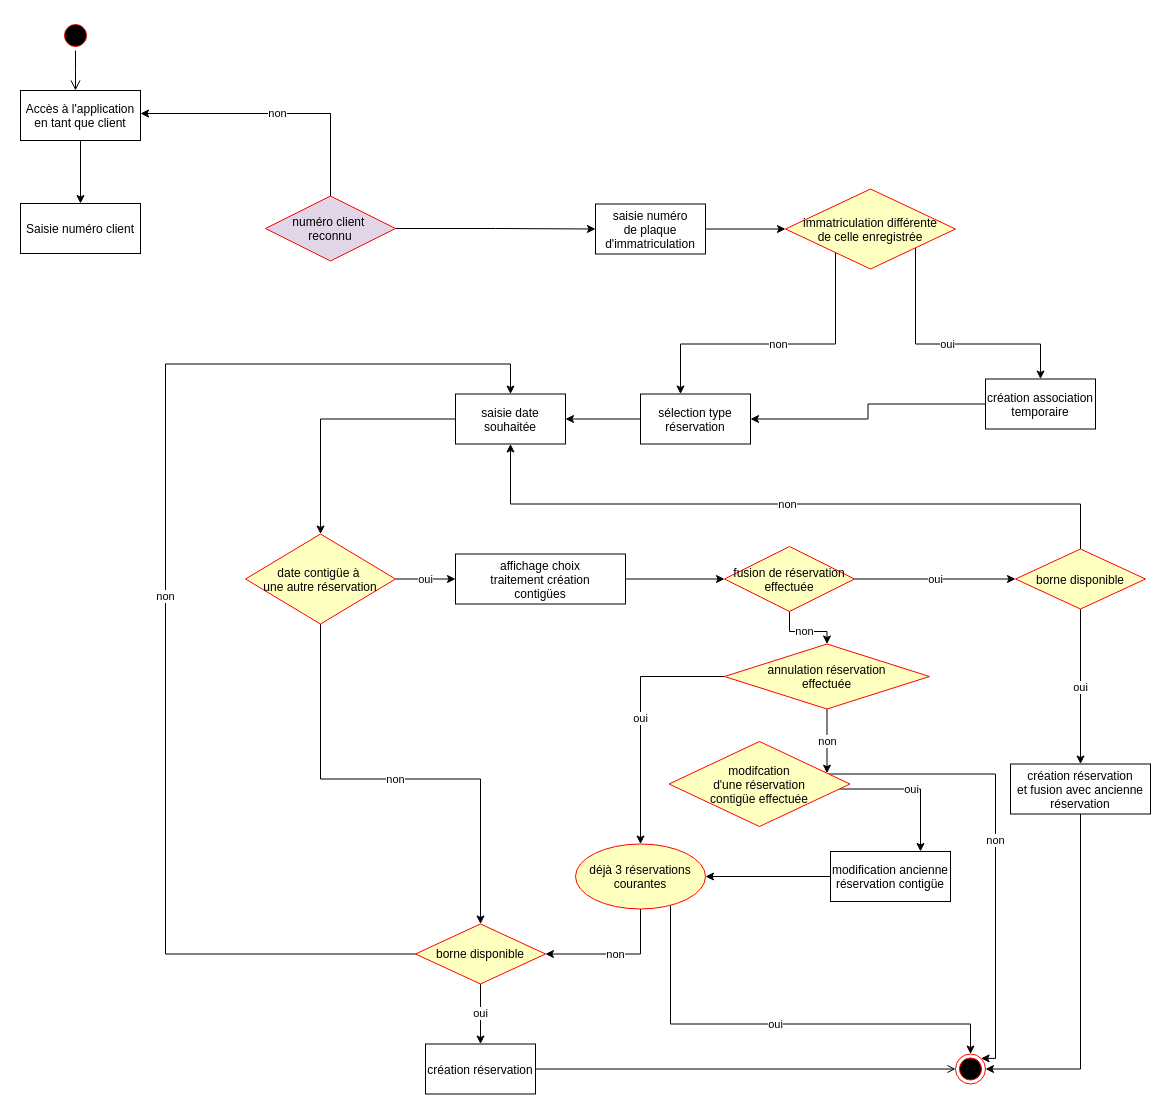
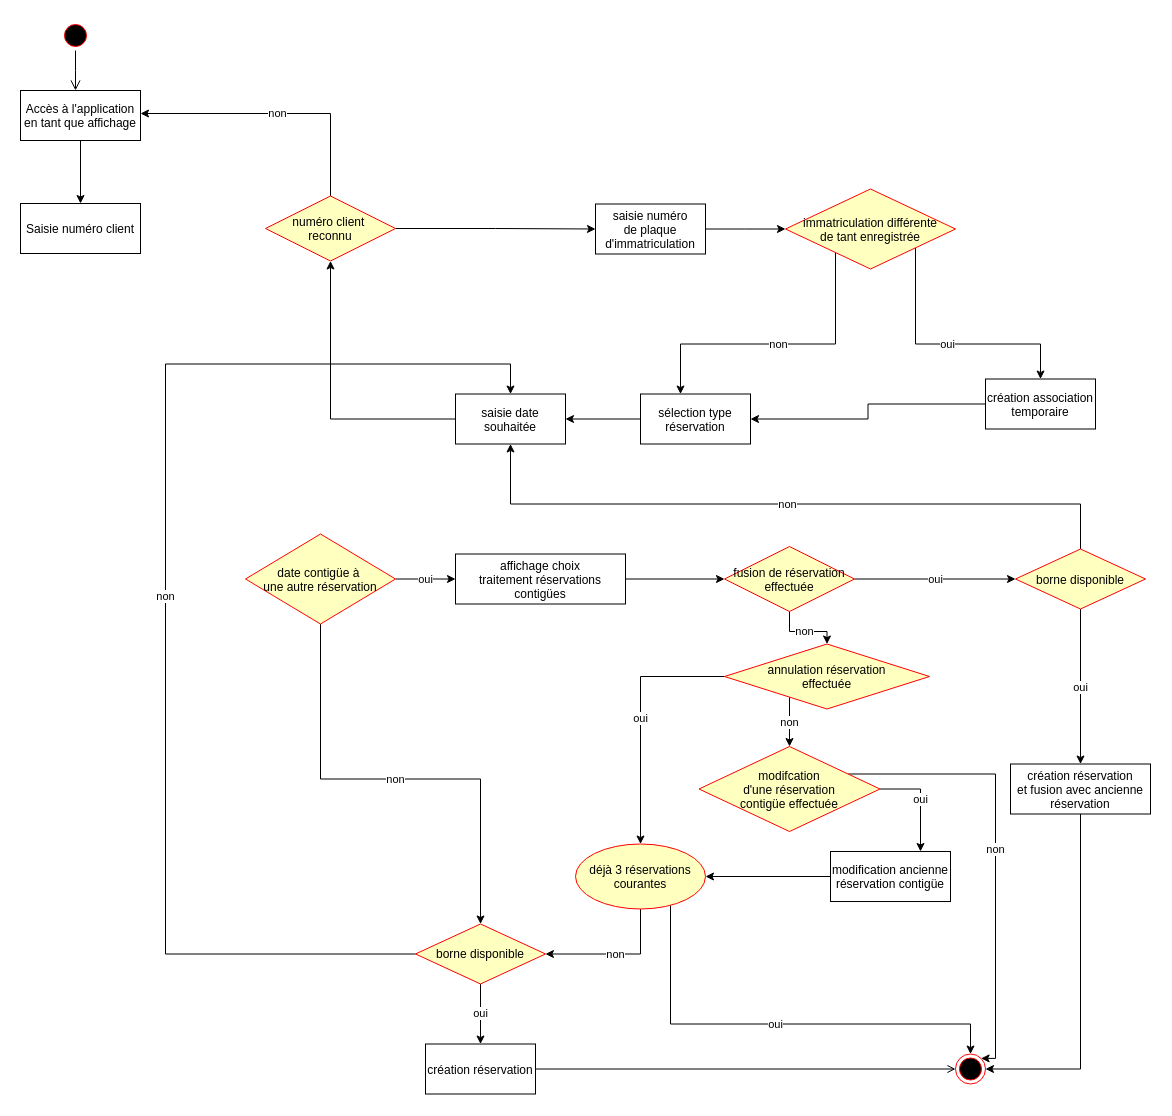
- <mxCell id="5" value="Accès à l'application&#10;en tant que client" style="" parent="1" vertex="1"><mxGeometry x="20" y="90" width="120" height="50" as="geometry" /></mxCell>
+ <mxCell id="5" value="Accès à l'application&#10;en tant que affichage" style="" parent="1" vertex="1"><mxGeometry x="20" y="90" width="120" height="50" as="geometry" /></mxCell>
- <mxCell id="20" value="immatriculation différente&#10;de celle enregistrée" style="rhombus;fillColor=#ffffc0;strokeColor=#ff0000;" vertex="1" parent="1"><mxGeometry x="785" y="188.5" width="170" height="80" as="geometry" /></mxCell>
+ <mxCell id="20" value="immatriculation différente&#10;de tant enregistrée" style="rhombus;fillColor=#ffffc0;strokeColor=#ff0000;" vertex="1" parent="1"><mxGeometry x="785" y="188.5" width="170" height="80" as="geometry" /></mxCell>
- <mxCell id="12" value="numéro client &#10;reconnu" style="rhombus;fillColor=#e1d5e7;strokeColor=#ff0000;" vertex="1" parent="1"><mxGeometry x="265" y="195.5" width="130" height="65" as="geometry" /></mxCell>
+ <mxCell id="12" value="numéro client &#10;reconnu" style="rhombus;fillColor=#ffffc0;strokeColor=#ff0000;" vertex="1" parent="1"><mxGeometry x="265" y="195.5" width="130" height="65" as="geometry" /></mxCell>
- <mxCell id="25" style="edgeStyle=orthogonalEdgeStyle;rounded=0;orthogonalLoop=1;jettySize=auto;html=1;strokeColor=#000000;" edge="1" parent="1" source="26" target="32"><mxGeometry relative="1" as="geometry"><mxPoint x="385" y="418.5" as="targetPoint" /></mxGeometry></mxCell>
+ <mxCell id="25" style="edgeStyle=orthogonalEdgeStyle;rounded=0;orthogonalLoop=1;jettySize=auto;html=1;strokeColor=#000000;" edge="1" parent="1" source="26" target="12"><mxGeometry relative="1" as="geometry"><mxPoint x="385" y="418.5" as="targetPoint" /></mxGeometry></mxCell>
- <mxCell id="34" value="affichage choix&#10;traitement création&#10;contigües" style="" vertex="1" parent="1"><mxGeometry x="455" y="553.5" width="170" height="50" as="geometry" /></mxCell>
+ <mxCell id="34" value="affichage choix&#10;traitement réservations&#10;contigües" style="" vertex="1" parent="1"><mxGeometry x="455" y="553.5" width="170" height="50" as="geometry" /></mxCell>
- <mxCell id="48" value="modifcation &#10;d'une réservation&#10;contigüe effectuée" style="rhombus;fillColor=#ffffc0;strokeColor=#ff0000;" vertex="1" parent="1"><mxGeometry x="668.5" y="741" width="181" height="85" as="geometry" /></mxCell>
+ <mxCell id="48" value="modifcation &#10;d'une réservation&#10;contigüe effectuée" style="rhombus;fillColor=#ffffc0;strokeColor=#ff0000;" vertex="1" parent="1"><mxGeometry x="698.5" y="746" width="181" height="85" as="geometry" /></mxCell>
